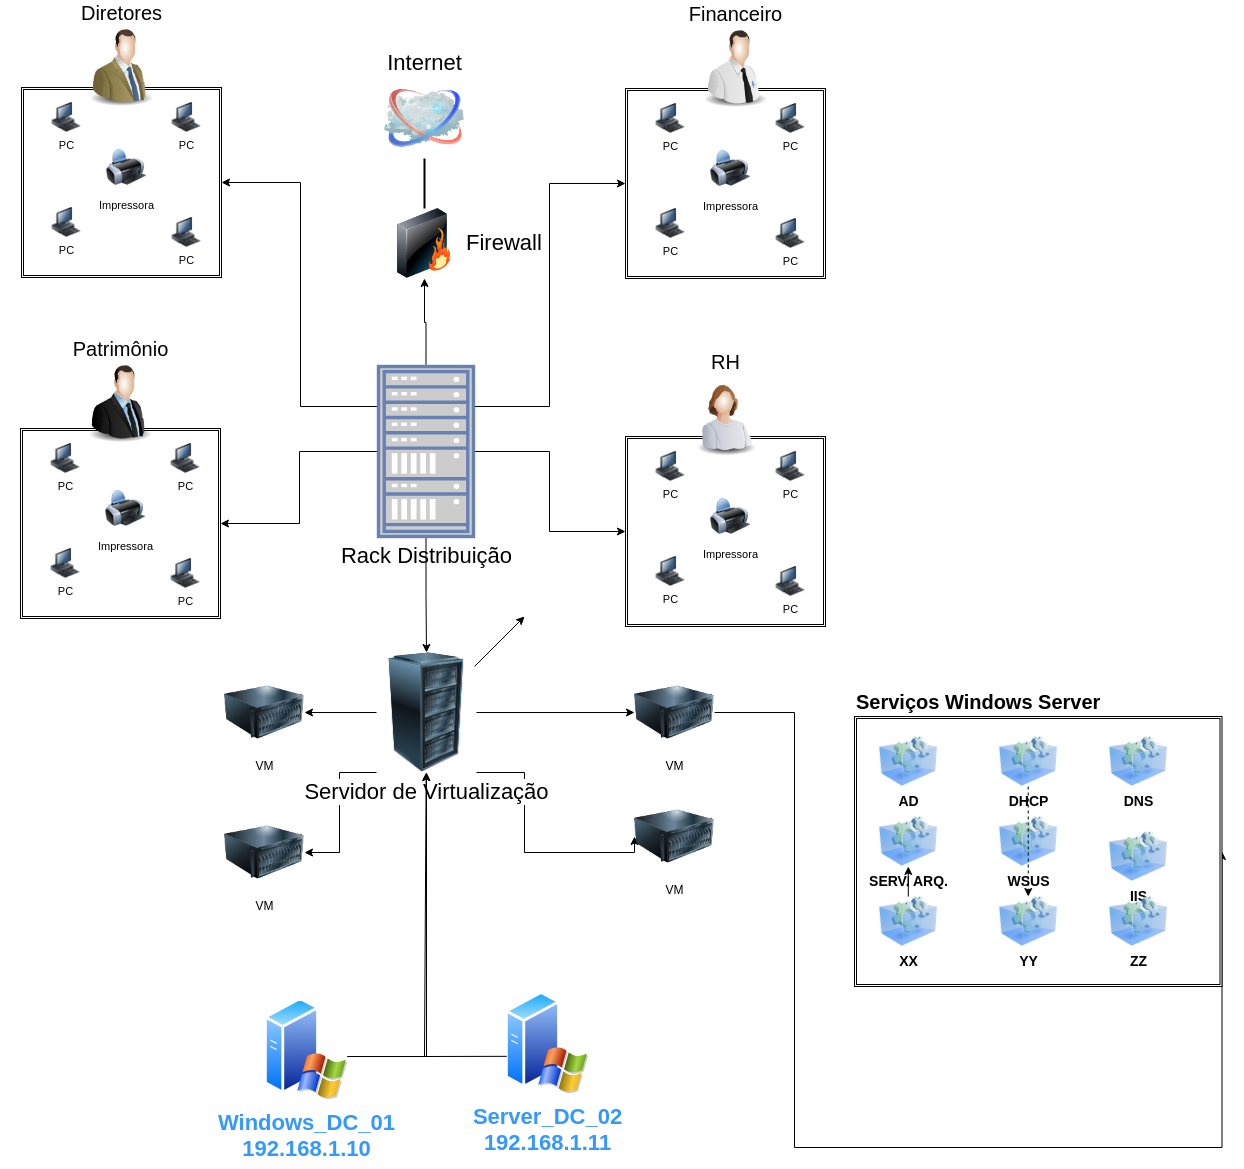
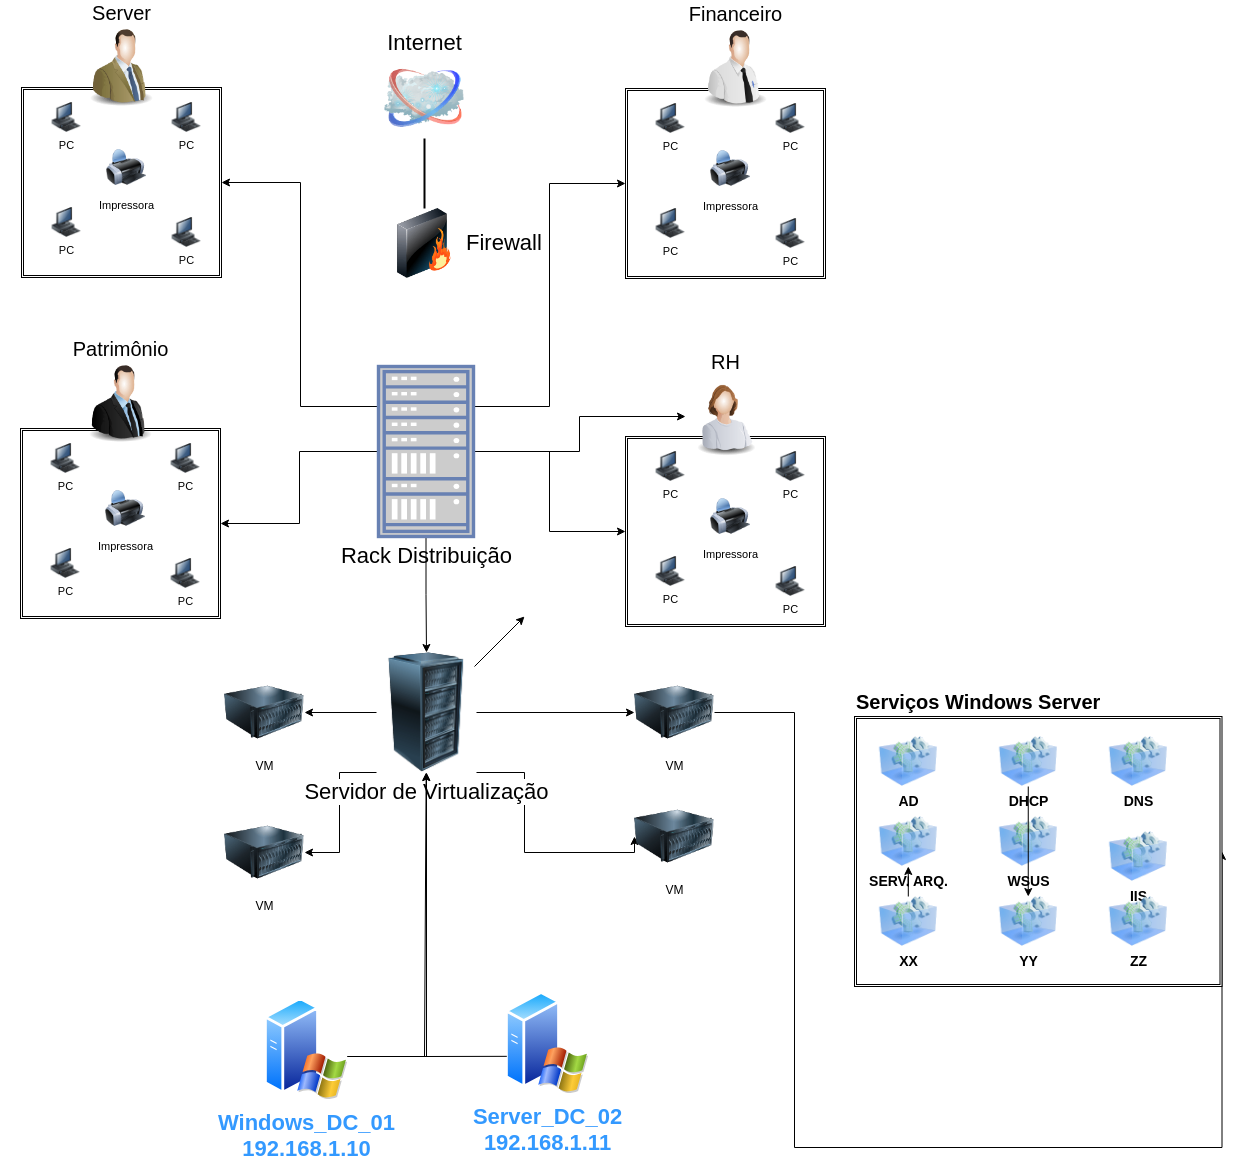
- <mxCell id="42" value="Diretores" style="image;html=1;image=img/lib/clip_art/people/Suit_Man_Green_128x128.png;fontSize=20;align=center;verticalAlign=bottom;labelPosition=center;verticalLabelPosition=top;" parent="1" vertex="1"><mxGeometry x="81" y="20" width="80" height="80" as="geometry" /></mxCell>
+ <mxCell id="42" value="Server" style="image;html=1;image=img/lib/clip_art/people/Suit_Man_Green_128x128.png;fontSize=20;align=center;verticalAlign=bottom;labelPosition=center;verticalLabelPosition=top;" parent="1" vertex="1"><mxGeometry x="81" y="20" width="80" height="80" as="geometry" /></mxCell>
- <mxCell id="2" value="Internet" style="image;html=1;labelBackgroundColor=#ffffff;image=img/lib/clip_art/networking/Cloud_128x128.png;rounded=1;shadow=0;comic=0;strokeWidth=2;fontSize=22;labelPosition=center;verticalLabelPosition=top;align=center;verticalAlign=bottom;" parent="1" vertex="1"><mxGeometry x="384" y="71" width="80" height="80" as="geometry" /></mxCell>
+ <mxCell id="2" value="Internet" style="image;html=1;labelBackgroundColor=#ffffff;image=img/lib/clip_art/networking/Cloud_128x128.png;rounded=1;shadow=0;comic=0;strokeWidth=2;fontSize=22;labelPosition=center;verticalLabelPosition=top;align=center;verticalAlign=bottom;" parent="1" vertex="1"><mxGeometry x="384" y="51" width="80" height="80" as="geometry" /></mxCell>
- <mxCell id="48" style="edgeStyle=orthogonalEdgeStyle;rounded=0;orthogonalLoop=1;jettySize=auto;html=1;entryX=0.5;entryY=1;entryDx=0;entryDy=0;" parent="1" source="54" target="4" edge="1"><mxGeometry relative="1" as="geometry" /></mxCell>
+ <mxCell id="48" style="edgeStyle=orthogonalEdgeStyle;rounded=0;orthogonalLoop=1;jettySize=auto;html=1;" parent="1" source="54" target="44" edge="1"><mxGeometry relative="1" as="geometry" /></mxCell>
- <mxCell id="68" value="" style="edgeStyle=orthogonalEdgeStyle;rounded=0;orthogonalLoop=1;jettySize=auto;html=1;dashed=1;" parent="56" source="61" target="63" edge="1"><mxGeometry relative="1" as="geometry" /></mxCell>
+ <mxCell id="68" value="" style="edgeStyle=orthogonalEdgeStyle;rounded=0;orthogonalLoop=1;jettySize=auto;html=1;" parent="56" source="61" target="63" edge="1"><mxGeometry relative="1" as="geometry" /></mxCell>
